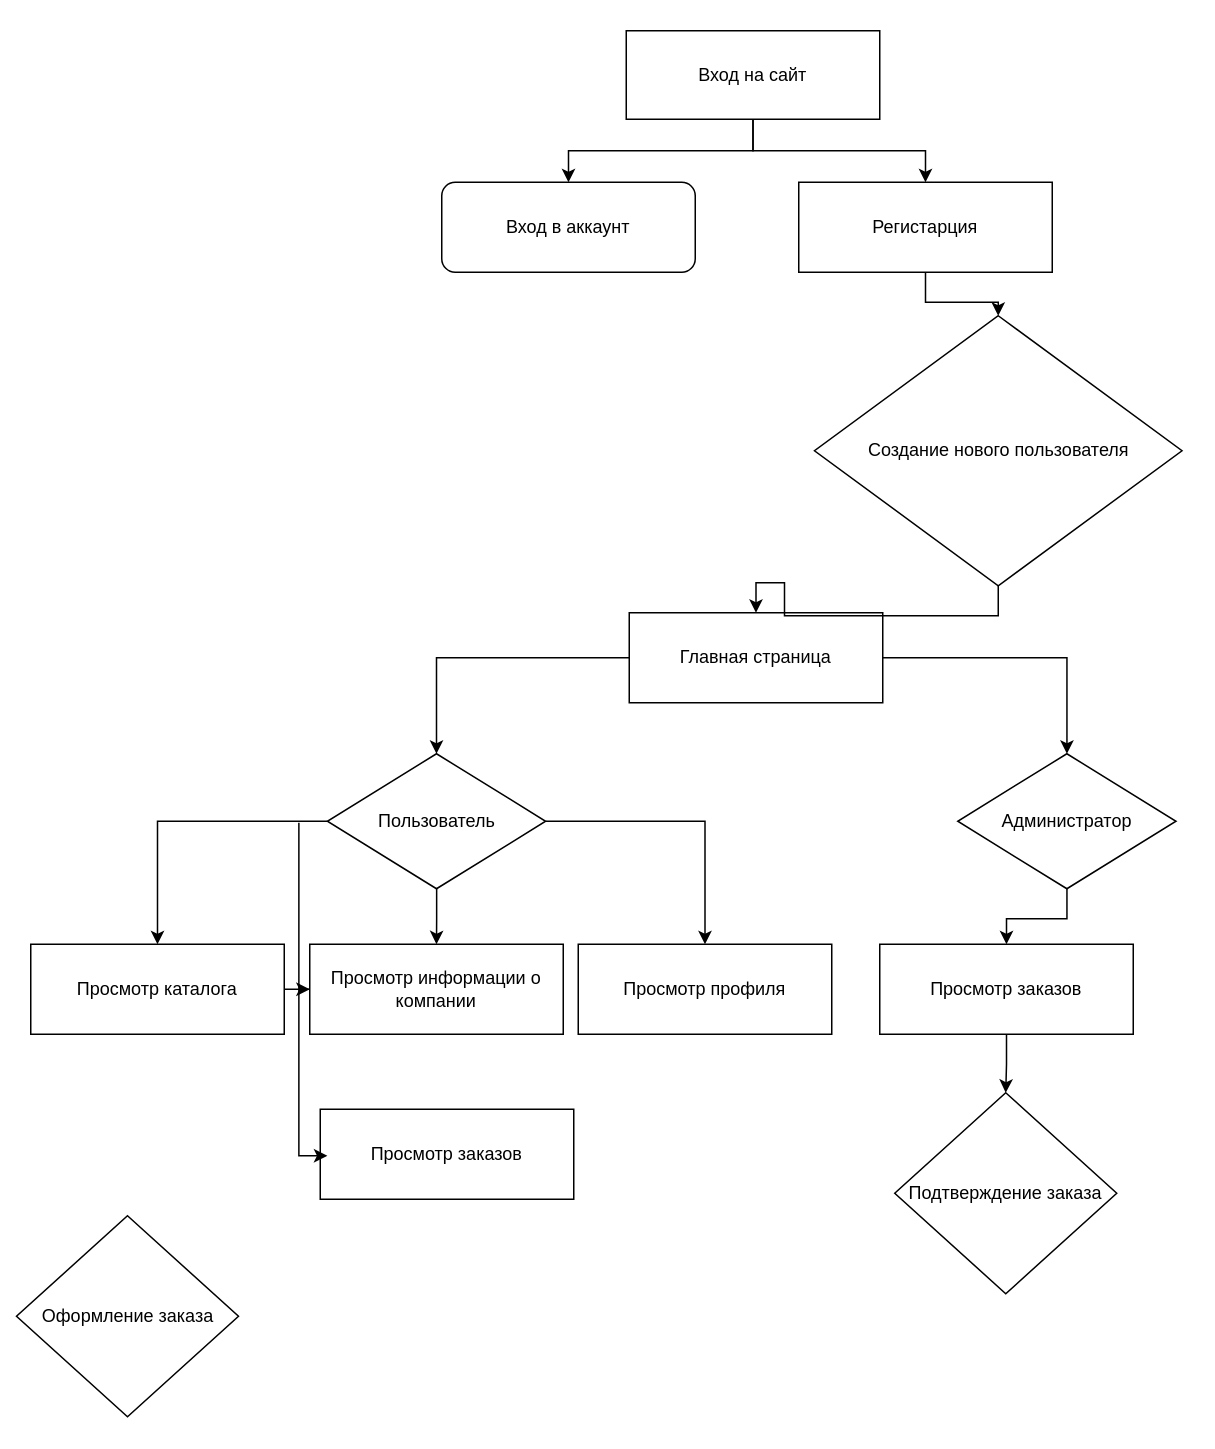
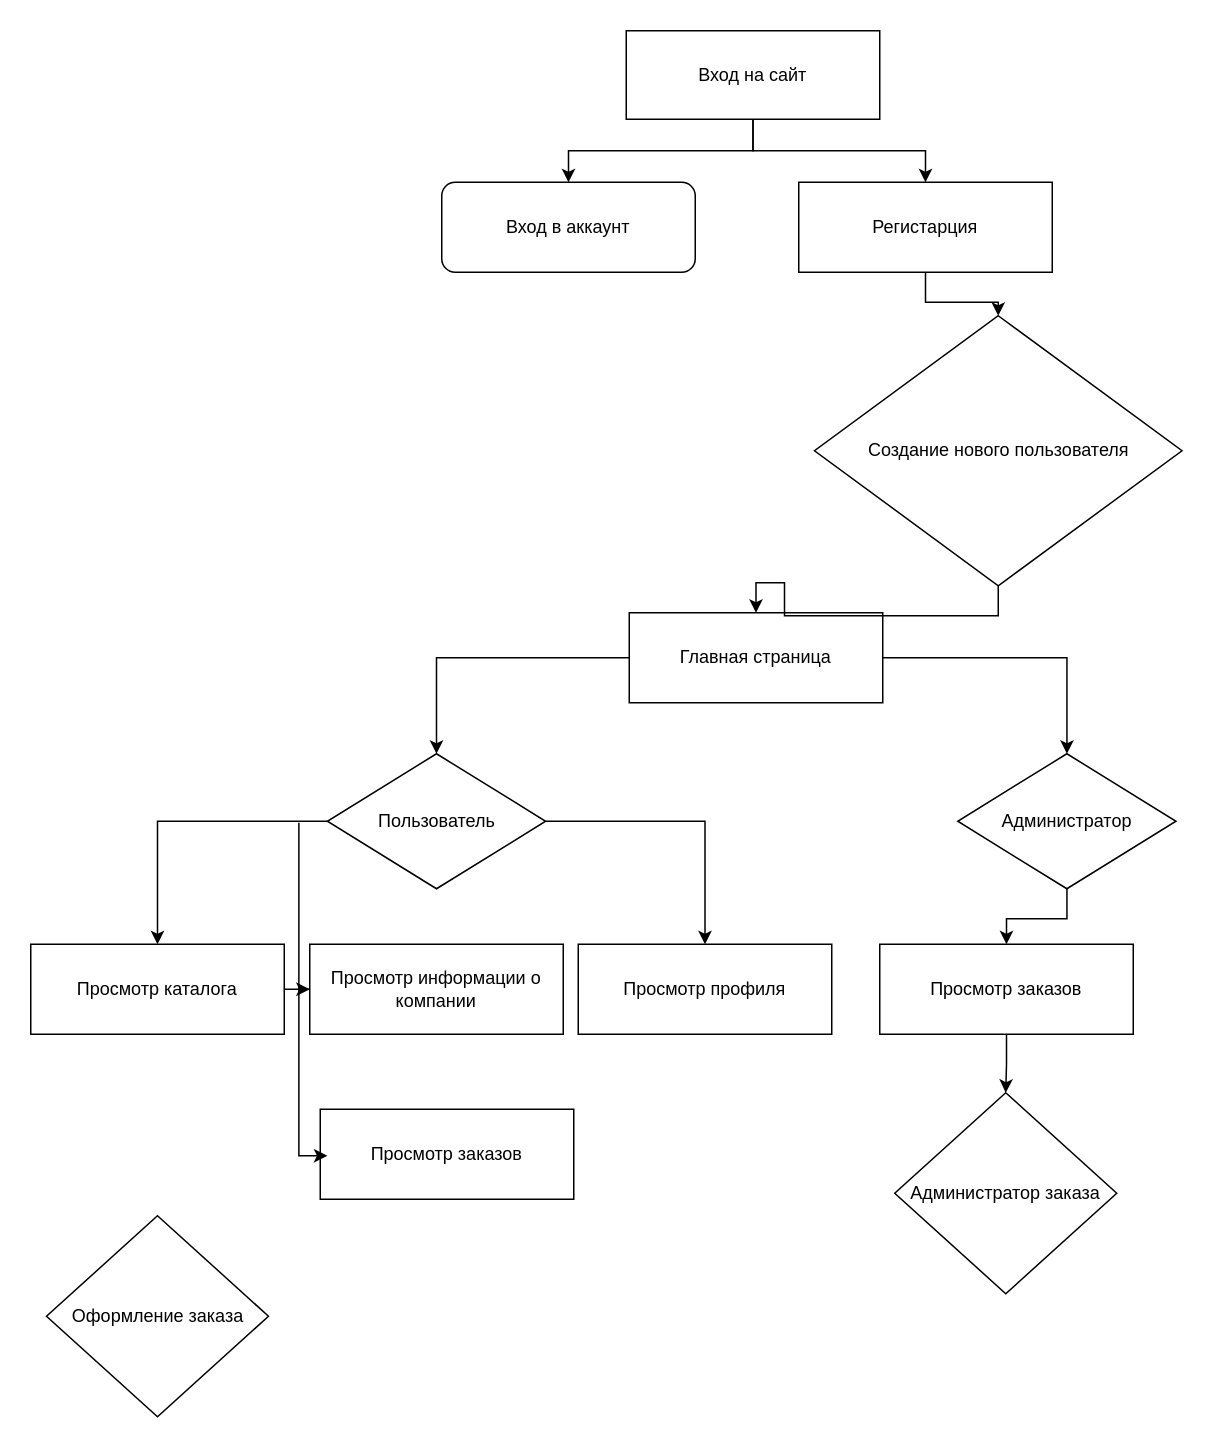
- <mxCell id="14" style="edgeStyle=orthogonalEdgeStyle;rounded=0;orthogonalLoop=1;jettySize=auto;html=1;" parent="1" source="16" target="19" edge="1"><mxGeometry relative="1" as="geometry" /></mxCell>
- <mxCell id="26" value="Подтверждение заказа" style="rhombus;whiteSpace=wrap;html=1;" parent="1" vertex="1"><mxGeometry x="596" y="728" width="148" height="134" as="geometry" /></mxCell>
+ <mxCell id="26" value="Администратор заказа" style="rhombus;whiteSpace=wrap;html=1;" parent="1" vertex="1"><mxGeometry x="596" y="728" width="148" height="134" as="geometry" /></mxCell>
- <mxCell id="21" value="Оформление заказа" style="rhombus;whiteSpace=wrap;html=1;" parent="1" vertex="1"><mxGeometry x="10.5" y="810" width="148" height="134" as="geometry" /></mxCell>
+ <mxCell id="21" value="Оформление заказа" style="rhombus;whiteSpace=wrap;html=1;" parent="1" vertex="1"><mxGeometry x="30.5" y="810" width="148" height="134" as="geometry" /></mxCell>
